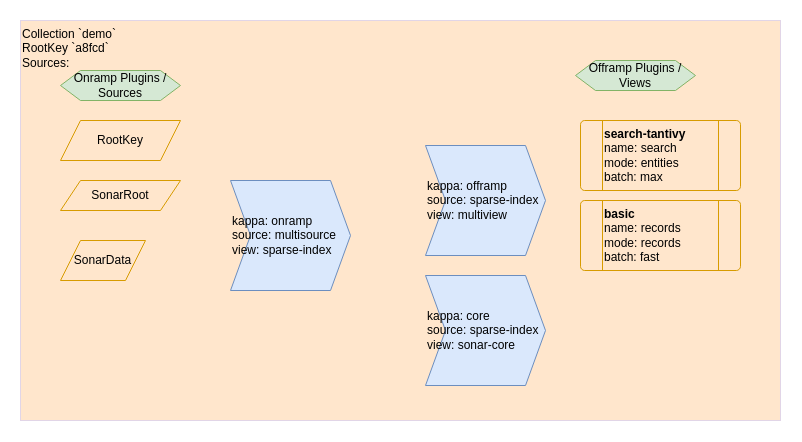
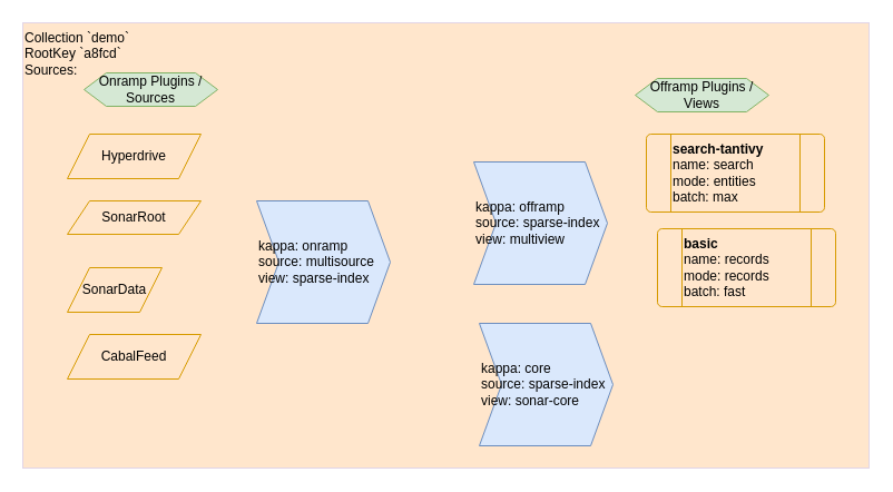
- <mxCell id="10" value="Offramp Plugins / Views" style="shape=hexagon;perimeter=hexagonPerimeter2;whiteSpace=wrap;html=1;fixedSize=1;strokeColor=#82b366;fillColor=#d5e8d4;align=center;" vertex="1" parent="1"><mxGeometry x="575" y="60" width="120" height="30" as="geometry" /></mxCell>
+ <mxCell id="10" value="Offramp Plugins / Views" style="shape=hexagon;perimeter=hexagonPerimeter2;whiteSpace=wrap;html=1;fixedSize=1;strokeColor=#82b366;fillColor=#d5e8d4;align=center;" vertex="1" parent="1"><mxGeometry x="570" y="70" width="120" height="30" as="geometry" /></mxCell>
- <mxCell id="9" value="&lt;div&gt;Onramp Plugins / Sources&lt;br&gt;&lt;/div&gt;" style="shape=hexagon;perimeter=hexagonPerimeter2;whiteSpace=wrap;html=1;fixedSize=1;strokeColor=#82b366;fillColor=#d5e8d4;align=center;" vertex="1" parent="1"><mxGeometry x="60" y="70" width="120" height="30" as="geometry" /></mxCell>
+ <mxCell id="9" value="&lt;div&gt;Onramp Plugins / Sources&lt;br&gt;&lt;/div&gt;" style="shape=hexagon;perimeter=hexagonPerimeter2;whiteSpace=wrap;html=1;fixedSize=1;strokeColor=#82b366;fillColor=#d5e8d4;align=center;" vertex="1" parent="1"><mxGeometry x="75" y="65" width="120" height="30" as="geometry" /></mxCell>
- <mxCell id="3" value="RootKey" style="shape=parallelogram;perimeter=parallelogramPerimeter;whiteSpace=wrap;html=1;fixedSize=1;fillColor=#ffe6cc;strokeColor=#d79b00;" vertex="1" parent="1"><mxGeometry x="60" y="120" width="120" height="40" as="geometry" /></mxCell>
+ <mxCell id="3" value="Hyperdrive" style="shape=parallelogram;perimeter=parallelogramPerimeter;whiteSpace=wrap;html=1;fixedSize=1;fillColor=#ffe6cc;strokeColor=#d79b00;" vertex="1" parent="1"><mxGeometry x="60" y="120" width="120" height="40" as="geometry" /></mxCell>
- <mxCell id="12" value="&lt;div align=&quot;left&quot;&gt;&lt;b&gt;basic&lt;/b&gt;&lt;/div&gt;&lt;div align=&quot;left&quot;&gt;name: records&lt;/div&gt;&lt;div align=&quot;left&quot;&gt;mode: records&lt;/div&gt;&lt;div align=&quot;left&quot;&gt;batch: fast&lt;br&gt;&lt;/div&gt;" style="verticalLabelPosition=middle;verticalAlign=middle;html=1;shape=process;whiteSpace=wrap;rounded=1;size=0.14;arcSize=6;strokeColor=#d79b00;fillColor=#ffe6cc;align=left;labelPosition=center;" vertex="1" parent="1"><mxGeometry x="580" y="200" width="160" height="70" as="geometry" /></mxCell>
+ <mxCell id="12" value="&lt;div align=&quot;left&quot;&gt;&lt;b&gt;basic&lt;/b&gt;&lt;/div&gt;&lt;div align=&quot;left&quot;&gt;name: records&lt;/div&gt;&lt;div align=&quot;left&quot;&gt;mode: records&lt;/div&gt;&lt;div align=&quot;left&quot;&gt;batch: fast&lt;br&gt;&lt;/div&gt;" style="verticalLabelPosition=middle;verticalAlign=middle;html=1;shape=process;whiteSpace=wrap;rounded=1;size=0.14;arcSize=6;strokeColor=#d79b00;fillColor=#ffe6cc;align=left;labelPosition=center;" vertex="1" parent="1"><mxGeometry x="590" y="205" width="160" height="70" as="geometry" /></mxCell>
+ <mxCell id="6" value="CabalFeed" style="shape=parallelogram;perimeter=parallelogramPerimeter;whiteSpace=wrap;html=1;fixedSize=1;fillColor=#ffe6cc;strokeColor=#d79b00;" vertex="1" parent="1"><mxGeometry x="60" y="300" width="120" height="40" as="geometry" /></mxCell>
- <mxCell id="13" value="&lt;div&gt;kappa: core&lt;/div&gt;&lt;div&gt;source: sparse-index&lt;/div&gt;&lt;div&gt;view: sonar-core&lt;br&gt;&lt;/div&gt;" style="shape=step;perimeter=stepPerimeter;whiteSpace=wrap;html=1;fixedSize=1;strokeColor=#6c8ebf;fillColor=#dae8fc;align=left;" vertex="1" parent="1"><mxGeometry x="425" y="275" width="120" height="110" as="geometry" /></mxCell>
+ <mxCell id="13" value="&lt;div&gt;kappa: core&lt;/div&gt;&lt;div&gt;source: sparse-index&lt;/div&gt;&lt;div&gt;view: sonar-core&lt;br&gt;&lt;/div&gt;" style="shape=step;perimeter=stepPerimeter;whiteSpace=wrap;html=1;fixedSize=1;strokeColor=#6c8ebf;fillColor=#dae8fc;align=left;" vertex="1" parent="1"><mxGeometry x="430" y="290" width="120" height="110" as="geometry" /></mxCell>
